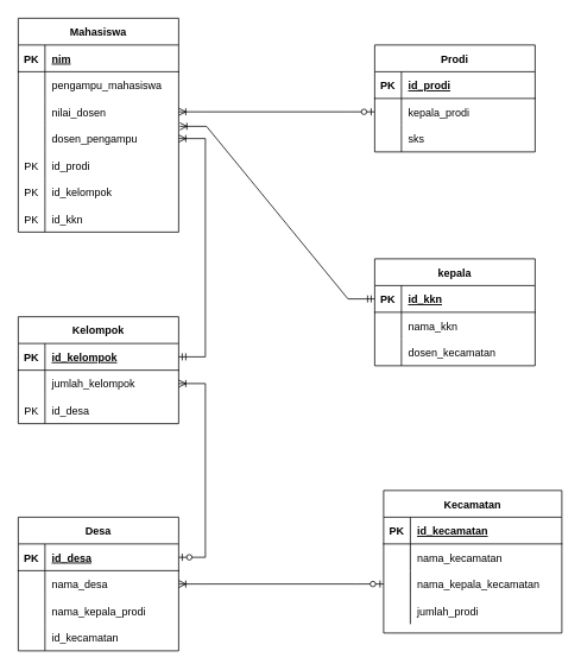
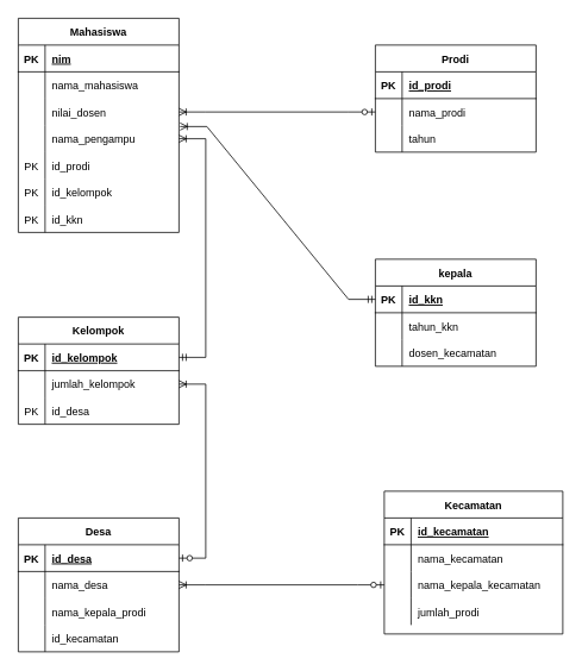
- <mxCell id="8" value="pengampu_mahasiswa" style="shape=partialRectangle;connectable=0;fillColor=none;top=0;left=0;bottom=0;right=0;align=left;spacingLeft=6;overflow=hidden;" parent="6" vertex="1"><mxGeometry x="30" width="150" height="30" as="geometry"><mxRectangle width="150" height="30" as="alternateBounds" /></mxGeometry></mxCell>
+ <mxCell id="8" value="nama_mahasiswa" style="shape=partialRectangle;connectable=0;fillColor=none;top=0;left=0;bottom=0;right=0;align=left;spacingLeft=6;overflow=hidden;" parent="6" vertex="1"><mxGeometry x="30" width="150" height="30" as="geometry"><mxRectangle width="150" height="30" as="alternateBounds" /></mxGeometry></mxCell>
- <mxCell id="30" value="kepala_prodi" style="shape=partialRectangle;connectable=0;fillColor=none;top=0;left=0;bottom=0;right=0;align=left;spacingLeft=6;overflow=hidden;" parent="28" vertex="1"><mxGeometry x="30" width="150" height="30" as="geometry"><mxRectangle width="150" height="30" as="alternateBounds" /></mxGeometry></mxCell>
+ <mxCell id="30" value="nama_prodi" style="shape=partialRectangle;connectable=0;fillColor=none;top=0;left=0;bottom=0;right=0;align=left;spacingLeft=6;overflow=hidden;" parent="28" vertex="1"><mxGeometry x="30" width="150" height="30" as="geometry"><mxRectangle width="150" height="30" as="alternateBounds" /></mxGeometry></mxCell>
- <mxCell id="14" value="dosen_pengampu" style="shape=partialRectangle;connectable=0;fillColor=none;top=0;left=0;bottom=0;right=0;align=left;spacingLeft=6;overflow=hidden;" parent="12" vertex="1"><mxGeometry x="30" width="150" height="30" as="geometry"><mxRectangle width="150" height="30" as="alternateBounds" /></mxGeometry></mxCell>
+ <mxCell id="14" value="nama_pengampu" style="shape=partialRectangle;connectable=0;fillColor=none;top=0;left=0;bottom=0;right=0;align=left;spacingLeft=6;overflow=hidden;" parent="12" vertex="1"><mxGeometry x="30" width="150" height="30" as="geometry"><mxRectangle width="150" height="30" as="alternateBounds" /></mxGeometry></mxCell>
- <mxCell id="33" value="sks" style="shape=partialRectangle;connectable=0;fillColor=none;top=0;left=0;bottom=0;right=0;align=left;spacingLeft=6;overflow=hidden;" parent="31" vertex="1"><mxGeometry x="30" width="150" height="30" as="geometry"><mxRectangle width="150" height="30" as="alternateBounds" /></mxGeometry></mxCell>
+ <mxCell id="33" value="tahun" style="shape=partialRectangle;connectable=0;fillColor=none;top=0;left=0;bottom=0;right=0;align=left;spacingLeft=6;overflow=hidden;" parent="31" vertex="1"><mxGeometry x="30" width="150" height="30" as="geometry"><mxRectangle width="150" height="30" as="alternateBounds" /></mxGeometry></mxCell>
- <mxCell id="52" value="nama_kkn" style="shape=partialRectangle;connectable=0;fillColor=none;top=0;left=0;bottom=0;right=0;align=left;spacingLeft=6;overflow=hidden;" parent="50" vertex="1"><mxGeometry x="30" width="150" height="30" as="geometry"><mxRectangle width="150" height="30" as="alternateBounds" /></mxGeometry></mxCell>
+ <mxCell id="52" value="tahun_kkn" style="shape=partialRectangle;connectable=0;fillColor=none;top=0;left=0;bottom=0;right=0;align=left;spacingLeft=6;overflow=hidden;" parent="50" vertex="1"><mxGeometry x="30" width="150" height="30" as="geometry"><mxRectangle width="150" height="30" as="alternateBounds" /></mxGeometry></mxCell>
